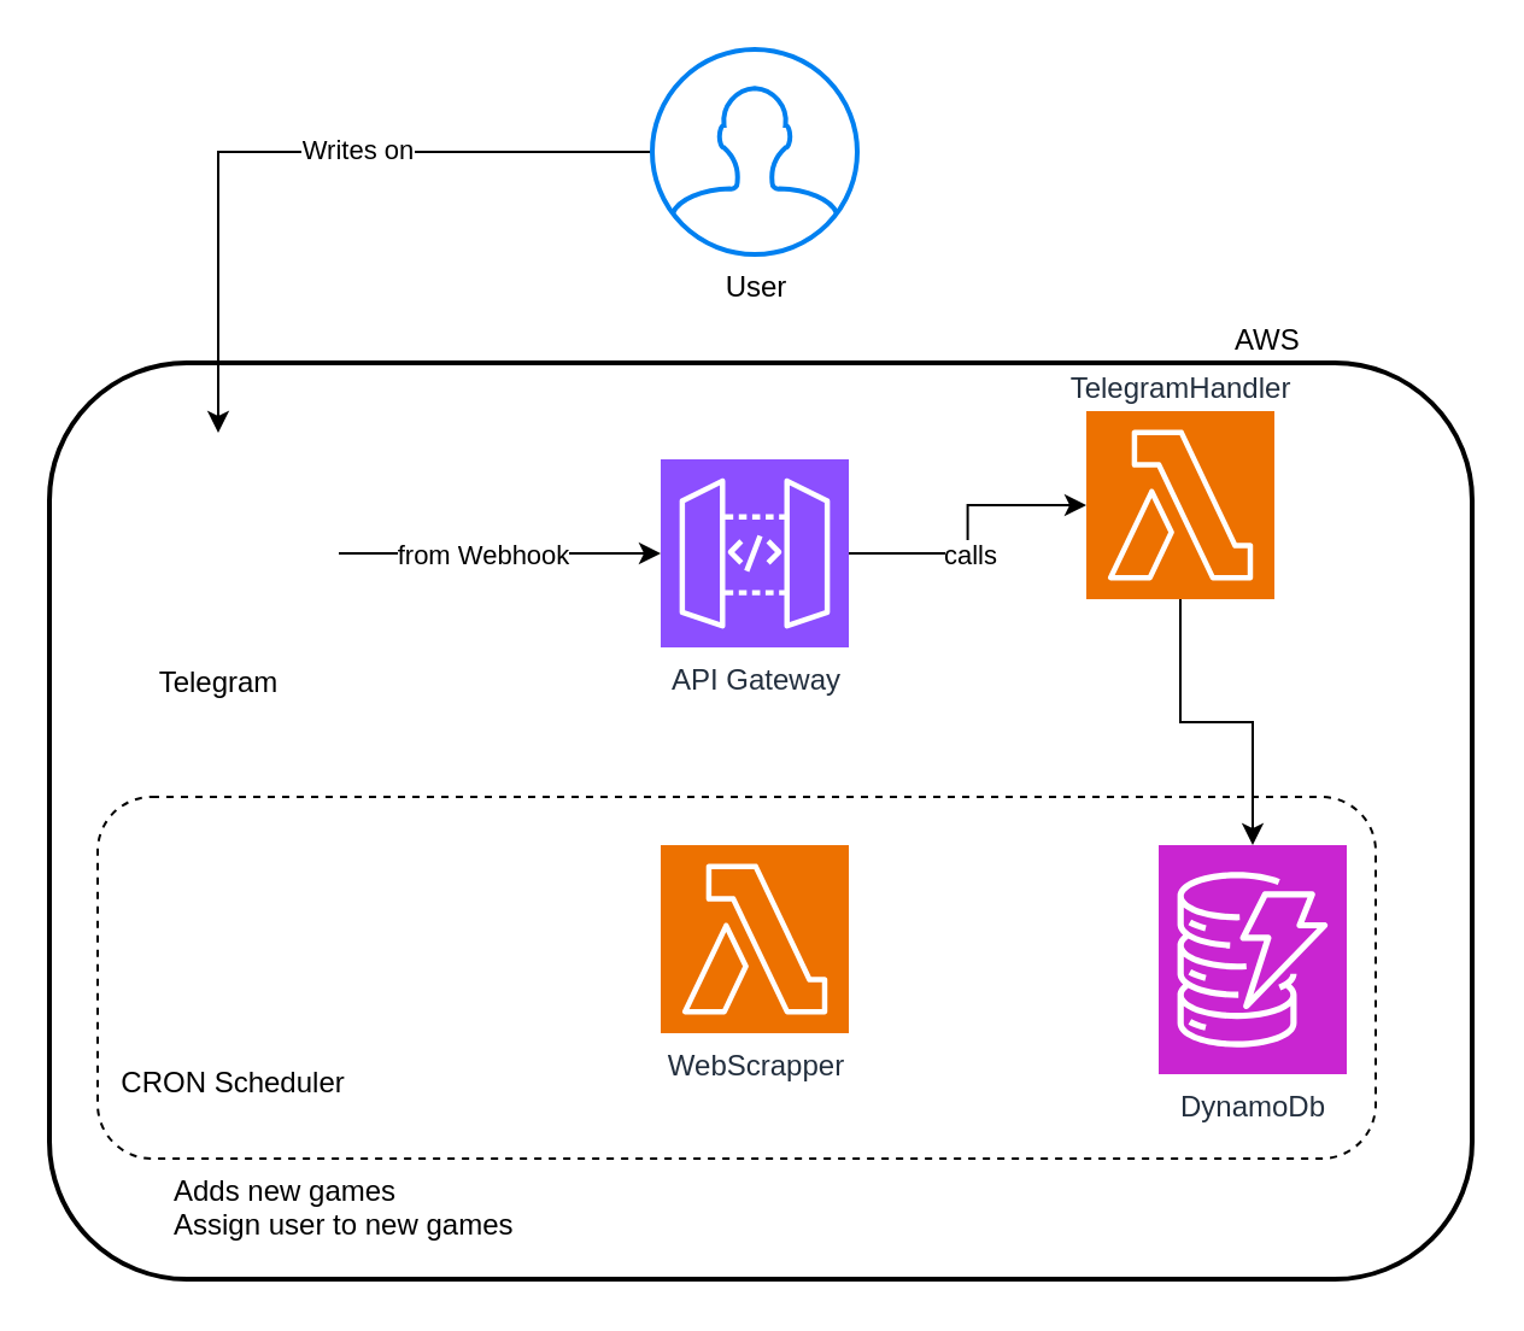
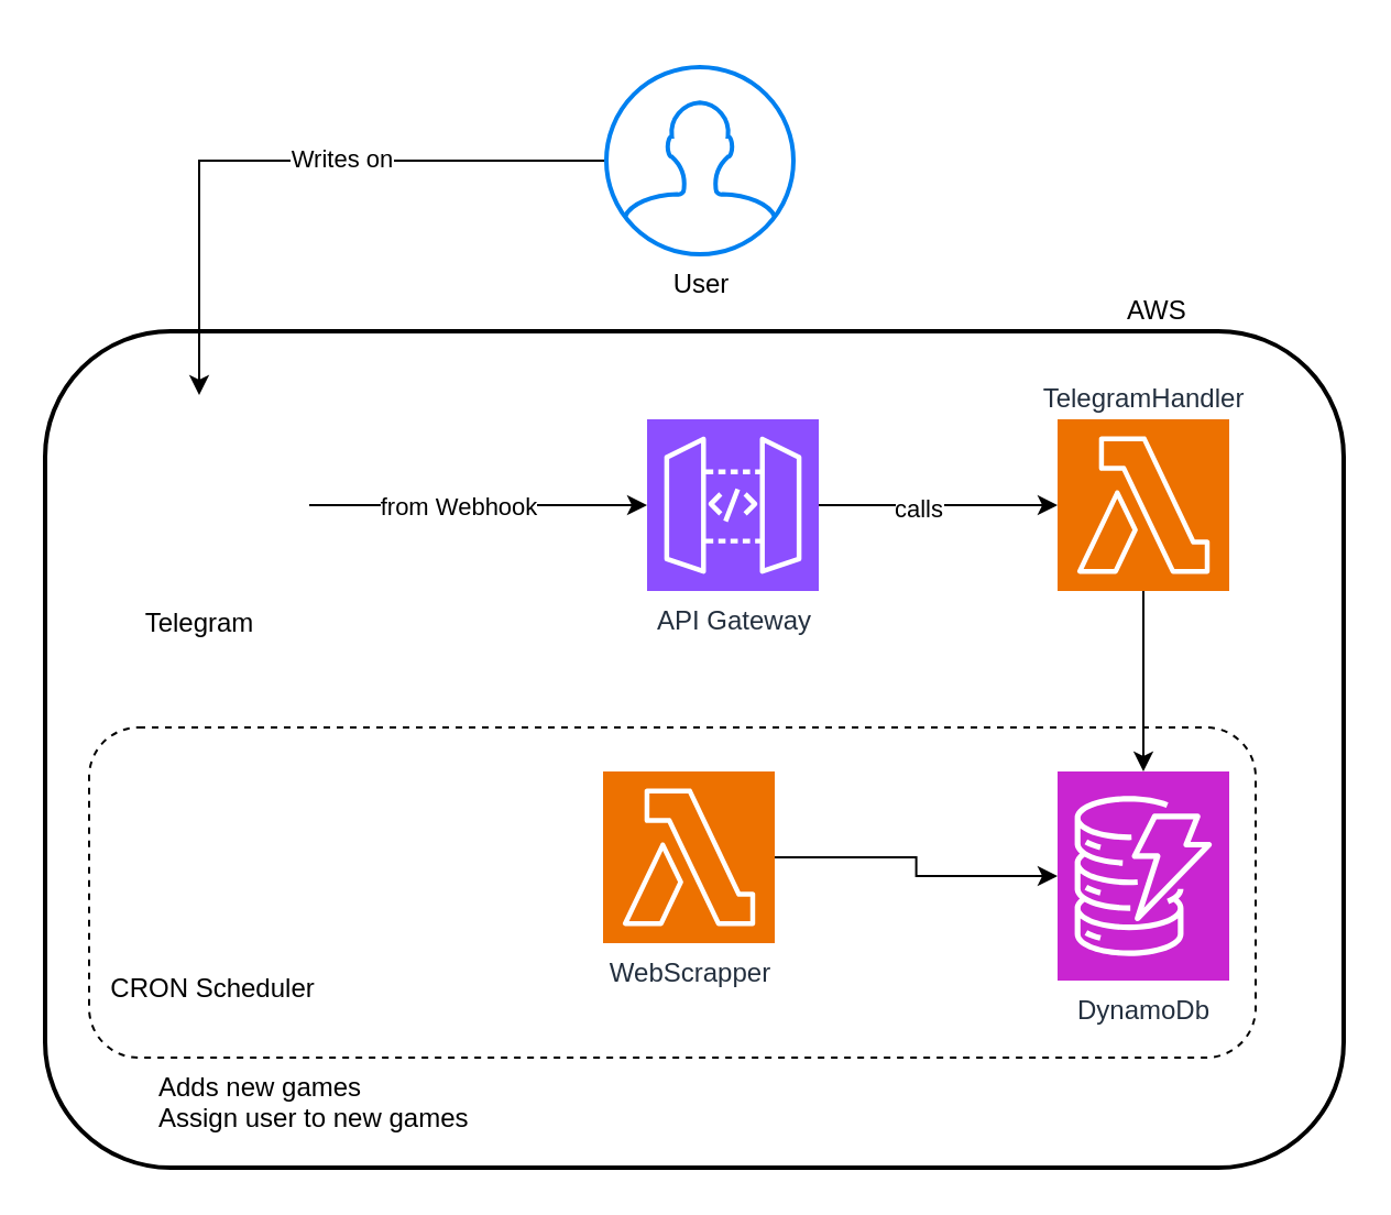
- <mxCell id="7" value="User" style="html=1;verticalLabelPosition=bottom;align=center;labelBackgroundColor=#ffffff;verticalAlign=top;strokeWidth=2;strokeColor=#0080F0;shadow=0;dashed=0;shape=mxgraph.ios7.icons.user;aspect=fixed;" vertex="1" parent="1"><mxGeometry x="270" y="20" width="85" height="85" as="geometry" /></mxCell>
+ <mxCell id="7" value="User" style="html=1;verticalLabelPosition=bottom;align=center;labelBackgroundColor=#ffffff;verticalAlign=top;strokeWidth=2;strokeColor=#0080F0;shadow=0;dashed=0;shape=mxgraph.ios7.icons.user;aspect=fixed;" vertex="1" parent="1"><mxGeometry x="275" y="30" width="85" height="85" as="geometry" /></mxCell>
- <mxCell id="4" value="TelegramHandler" style="sketch=0;points=[[0,0,0],[0.25,0,0],[0.5,0,0],[0.75,0,0],[1,0,0],[0,1,0],[0.25,1,0],[0.5,1,0],[0.75,1,0],[1,1,0],[0,0.25,0],[0,0.5,0],[0,0.75,0],[1,0.25,0],[1,0.5,0],[1,0.75,0]];outlineConnect=0;fontColor=#232F3E;fillColor=#ED7100;strokeColor=#ffffff;dashed=0;verticalLabelPosition=top;verticalAlign=bottom;align=center;html=1;fontSize=12;fontStyle=0;aspect=fixed;shape=mxgraph.aws4.resourceIcon;resIcon=mxgraph.aws4.lambda;labelPosition=center;" vertex="1" parent="1"><mxGeometry x="450" y="170" width="78" height="78" as="geometry" /></mxCell>
+ <mxCell id="4" value="TelegramHandler" style="sketch=0;points=[[0,0,0],[0.25,0,0],[0.5,0,0],[0.75,0,0],[1,0,0],[0,1,0],[0.25,1,0],[0.5,1,0],[0.75,1,0],[1,1,0],[0,0.25,0],[0,0.5,0],[0,0.75,0],[1,0.25,0],[1,0.5,0],[1,0.75,0]];outlineConnect=0;fontColor=#232F3E;fillColor=#ED7100;strokeColor=#ffffff;dashed=0;verticalLabelPosition=top;verticalAlign=bottom;align=center;html=1;fontSize=12;fontStyle=0;aspect=fixed;shape=mxgraph.aws4.resourceIcon;resIcon=mxgraph.aws4.lambda;labelPosition=center;" vertex="1" parent="1"><mxGeometry x="480" y="190" width="78" height="78" as="geometry" /></mxCell>
- <mxCell id="13" value="API Gateway" style="sketch=0;points=[[0,0,0],[0.25,0,0],[0.5,0,0],[0.75,0,0],[1,0,0],[0,1,0],[0.25,1,0],[0.5,1,0],[0.75,1,0],[1,1,0],[0,0.25,0],[0,0.5,0],[0,0.75,0],[1,0.25,0],[1,0.5,0],[1,0.75,0]];outlineConnect=0;fontColor=#232F3E;fillColor=#8C4FFF;strokeColor=#ffffff;dashed=0;verticalLabelPosition=bottom;verticalAlign=top;align=center;html=1;fontSize=12;fontStyle=0;aspect=fixed;shape=mxgraph.aws4.resourceIcon;resIcon=mxgraph.aws4.api_gateway;" vertex="1" parent="1"><mxGeometry x="273.5" y="190" width="78" height="78" as="geometry" /></mxCell>
+ <mxCell id="13" value="API Gateway" style="sketch=0;points=[[0,0,0],[0.25,0,0],[0.5,0,0],[0.75,0,0],[1,0,0],[0,1,0],[0.25,1,0],[0.5,1,0],[0.75,1,0],[1,1,0],[0,0.25,0],[0,0.5,0],[0,0.75,0],[1,0.25,0],[1,0.5,0],[1,0.75,0]];outlineConnect=0;fontColor=#232F3E;fillColor=#8C4FFF;strokeColor=#ffffff;dashed=0;verticalLabelPosition=bottom;verticalAlign=top;align=center;html=1;fontSize=12;fontStyle=0;aspect=fixed;shape=mxgraph.aws4.resourceIcon;resIcon=mxgraph.aws4.api_gateway;" vertex="1" parent="1"><mxGeometry x="293.5" y="190" width="78" height="78" as="geometry" /></mxCell>
+ <mxCell id="18" style="edgeStyle=orthogonalEdgeStyle;rounded=0;orthogonalLoop=1;jettySize=auto;html=1;entryX=0;entryY=0.5;entryDx=0;entryDy=0;entryPerimeter=0;" edge="1" parent="1" source="17" target="9"><mxGeometry relative="1" as="geometry" /></mxCell>
